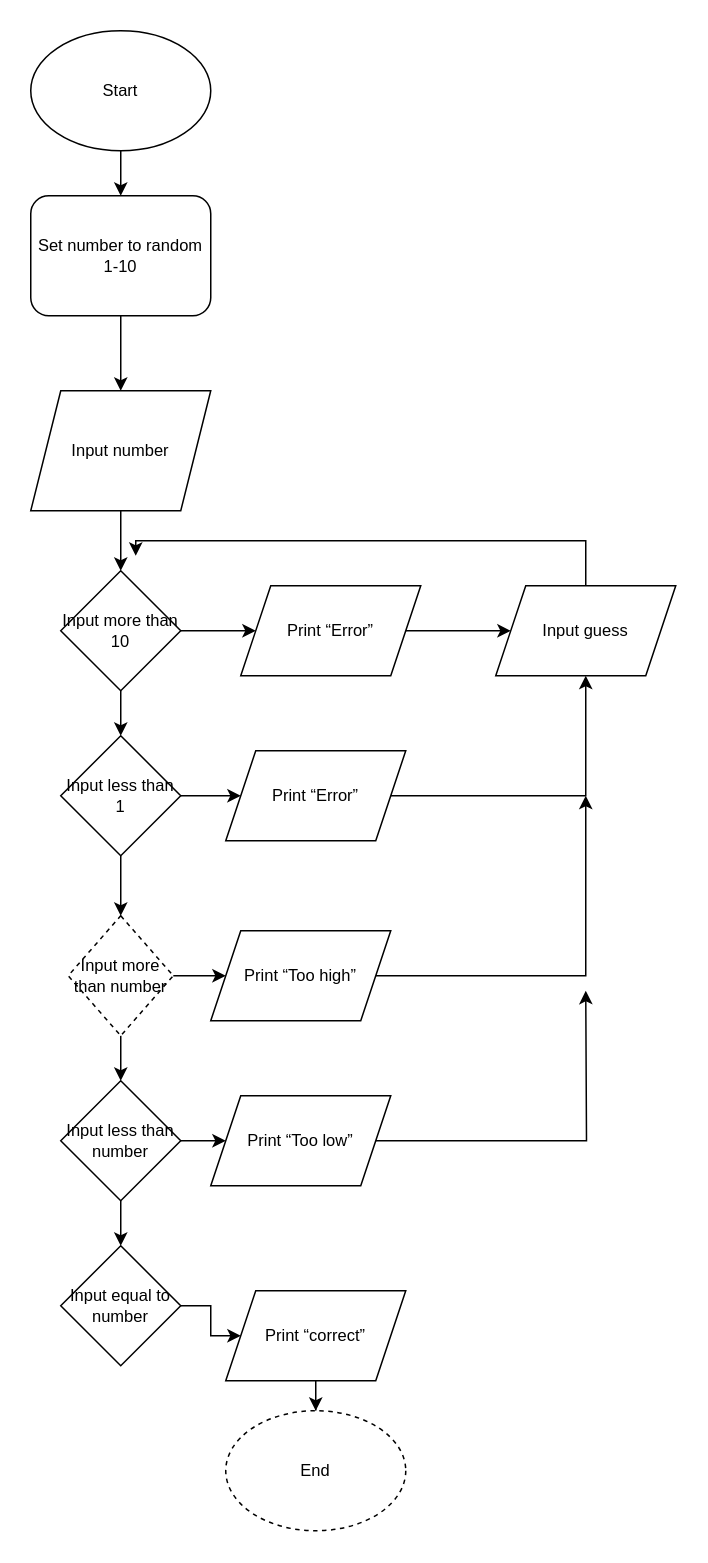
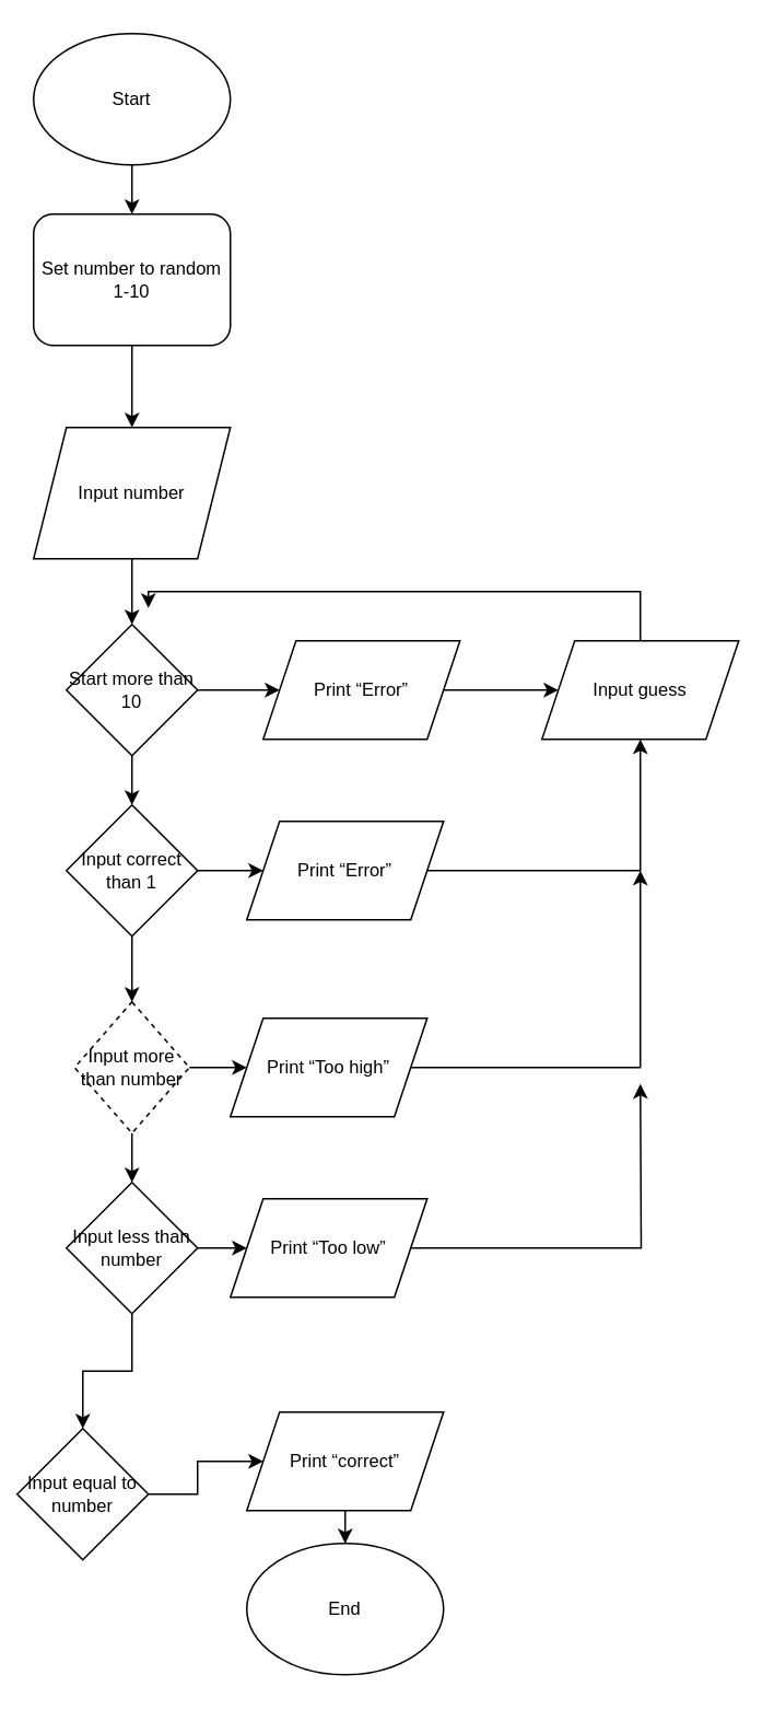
- <mxCell id="10" value="Input more than 10" style="rhombus;whiteSpace=wrap;html=1;fontFamily=Helvetica;fontSize=11;fontColor=default;" vertex="1" parent="1"><mxGeometry x="40" y="380" width="80" height="80" as="geometry" /></mxCell>
+ <mxCell id="10" value="Start more than 10" style="rhombus;whiteSpace=wrap;html=1;fontFamily=Helvetica;fontSize=11;fontColor=default;" vertex="1" parent="1"><mxGeometry x="40" y="380" width="80" height="80" as="geometry" /></mxCell>
- <mxCell id="15" value="Input less than 1" style="rhombus;whiteSpace=wrap;html=1;strokeColor=default;fontFamily=Helvetica;fontSize=11;fontColor=default;fillColor=default;" vertex="1" parent="1"><mxGeometry x="40" y="490" width="80" height="80" as="geometry" /></mxCell>
+ <mxCell id="15" value="Input correct than 1" style="rhombus;whiteSpace=wrap;html=1;strokeColor=default;fontFamily=Helvetica;fontSize=11;fontColor=default;fillColor=default;" vertex="1" parent="1"><mxGeometry x="40" y="490" width="80" height="80" as="geometry" /></mxCell>
- <mxCell id="31" value="Input equal to number" style="rhombus;whiteSpace=wrap;html=1;strokeColor=default;fontFamily=Helvetica;fontSize=11;fontColor=default;fillColor=default;" vertex="1" parent="1"><mxGeometry x="40" y="830" width="80" height="80" as="geometry" /></mxCell>
+ <mxCell id="31" value="Input equal to number" style="rhombus;whiteSpace=wrap;html=1;strokeColor=default;fontFamily=Helvetica;fontSize=11;fontColor=default;fillColor=default;" vertex="1" parent="1"><mxGeometry x="10" y="870" width="80" height="80" as="geometry" /></mxCell>
- <mxCell id="34" value="End" style="ellipse;whiteSpace=wrap;html=1;strokeColor=default;fontFamily=Helvetica;fontSize=11;fontColor=default;fillColor=default;dashed=1;" vertex="1" parent="1"><mxGeometry x="150" y="940" width="120" height="80" as="geometry" /></mxCell>
+ <mxCell id="34" value="End" style="ellipse;whiteSpace=wrap;html=1;strokeColor=default;fontFamily=Helvetica;fontSize=11;fontColor=default;fillColor=default;" vertex="1" parent="1"><mxGeometry x="150" y="940" width="120" height="80" as="geometry" /></mxCell>
